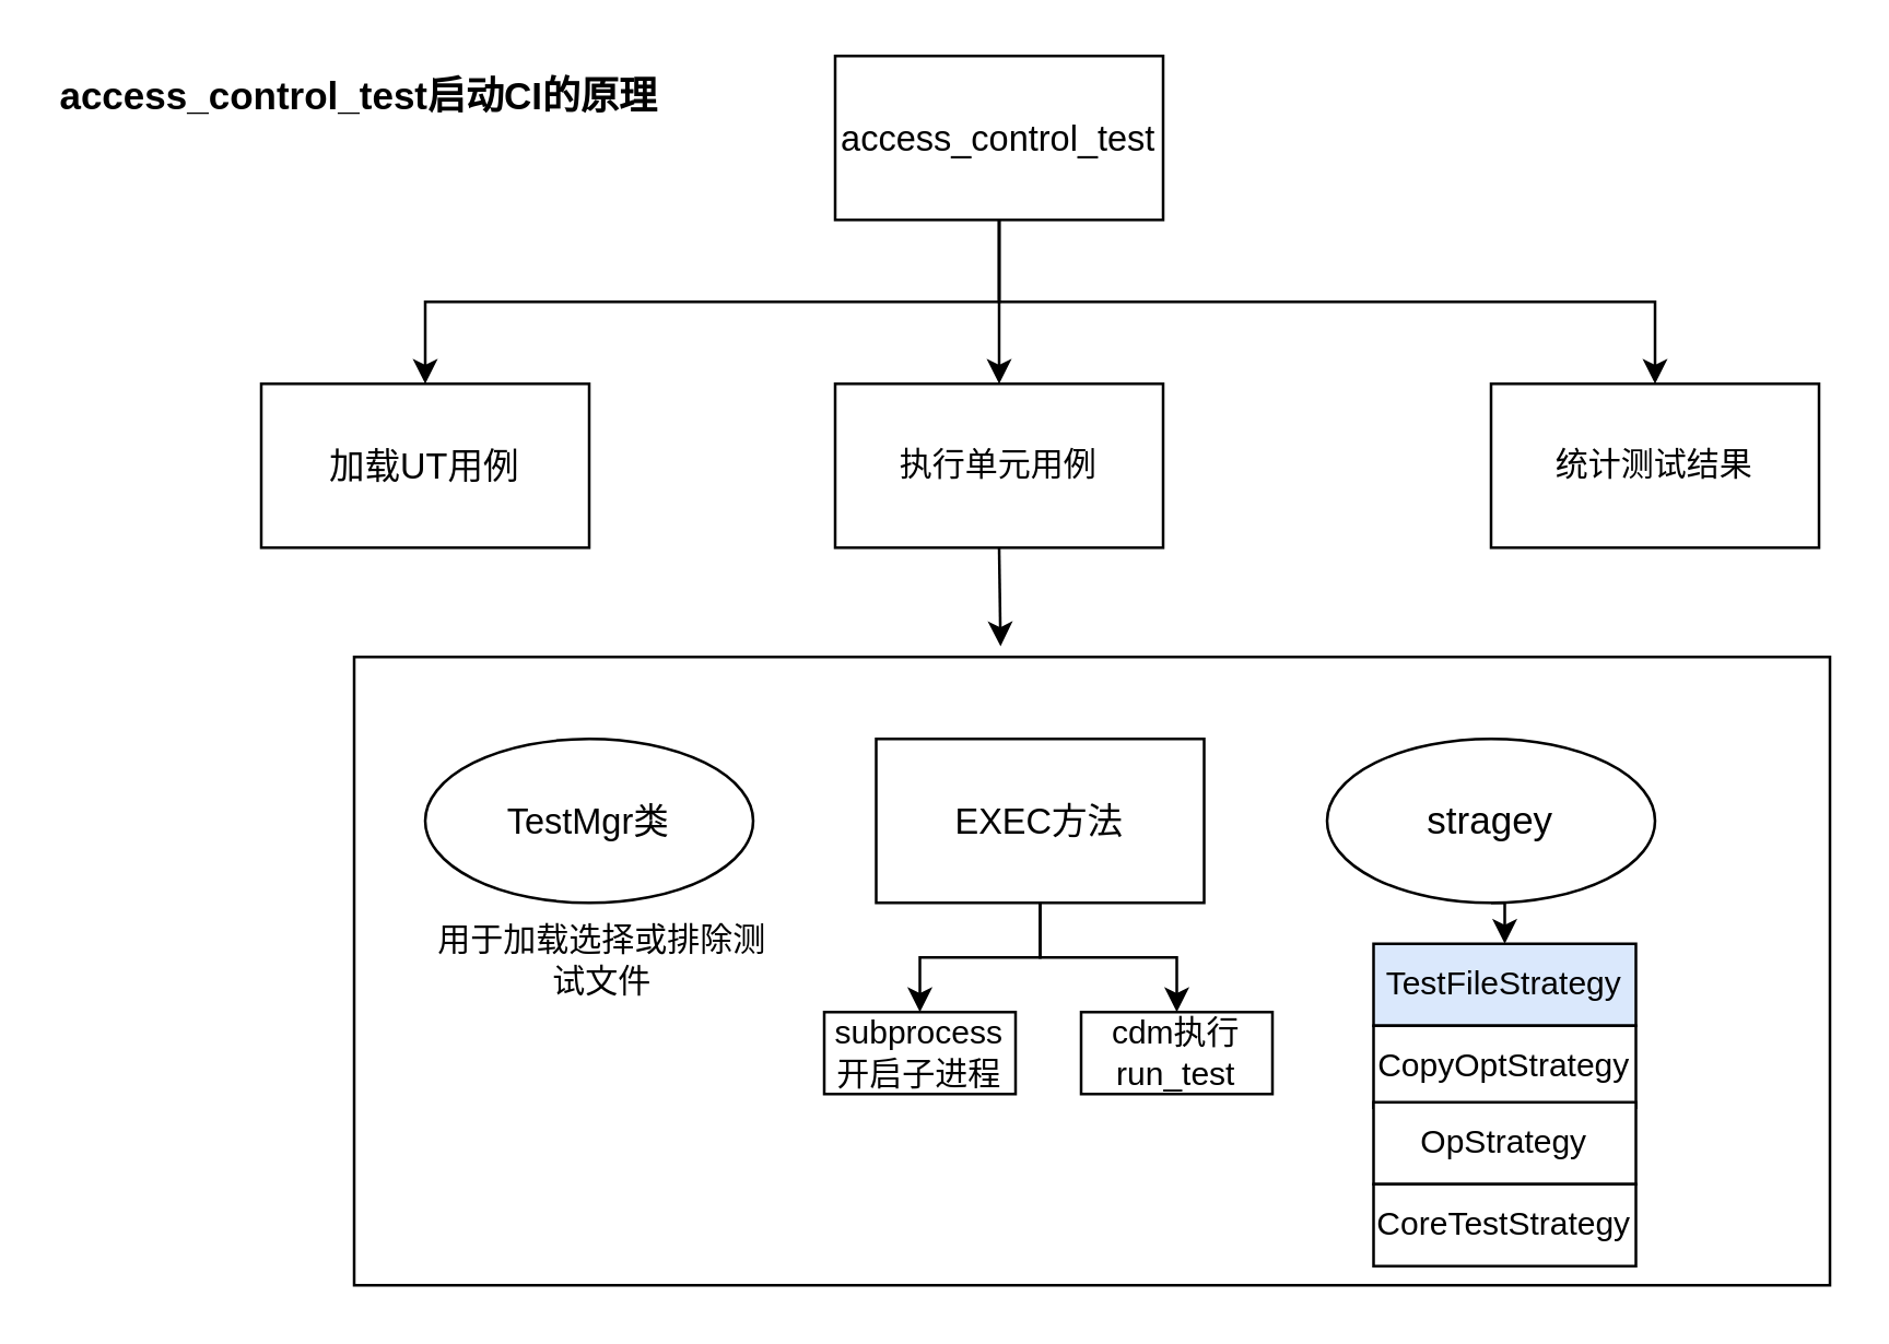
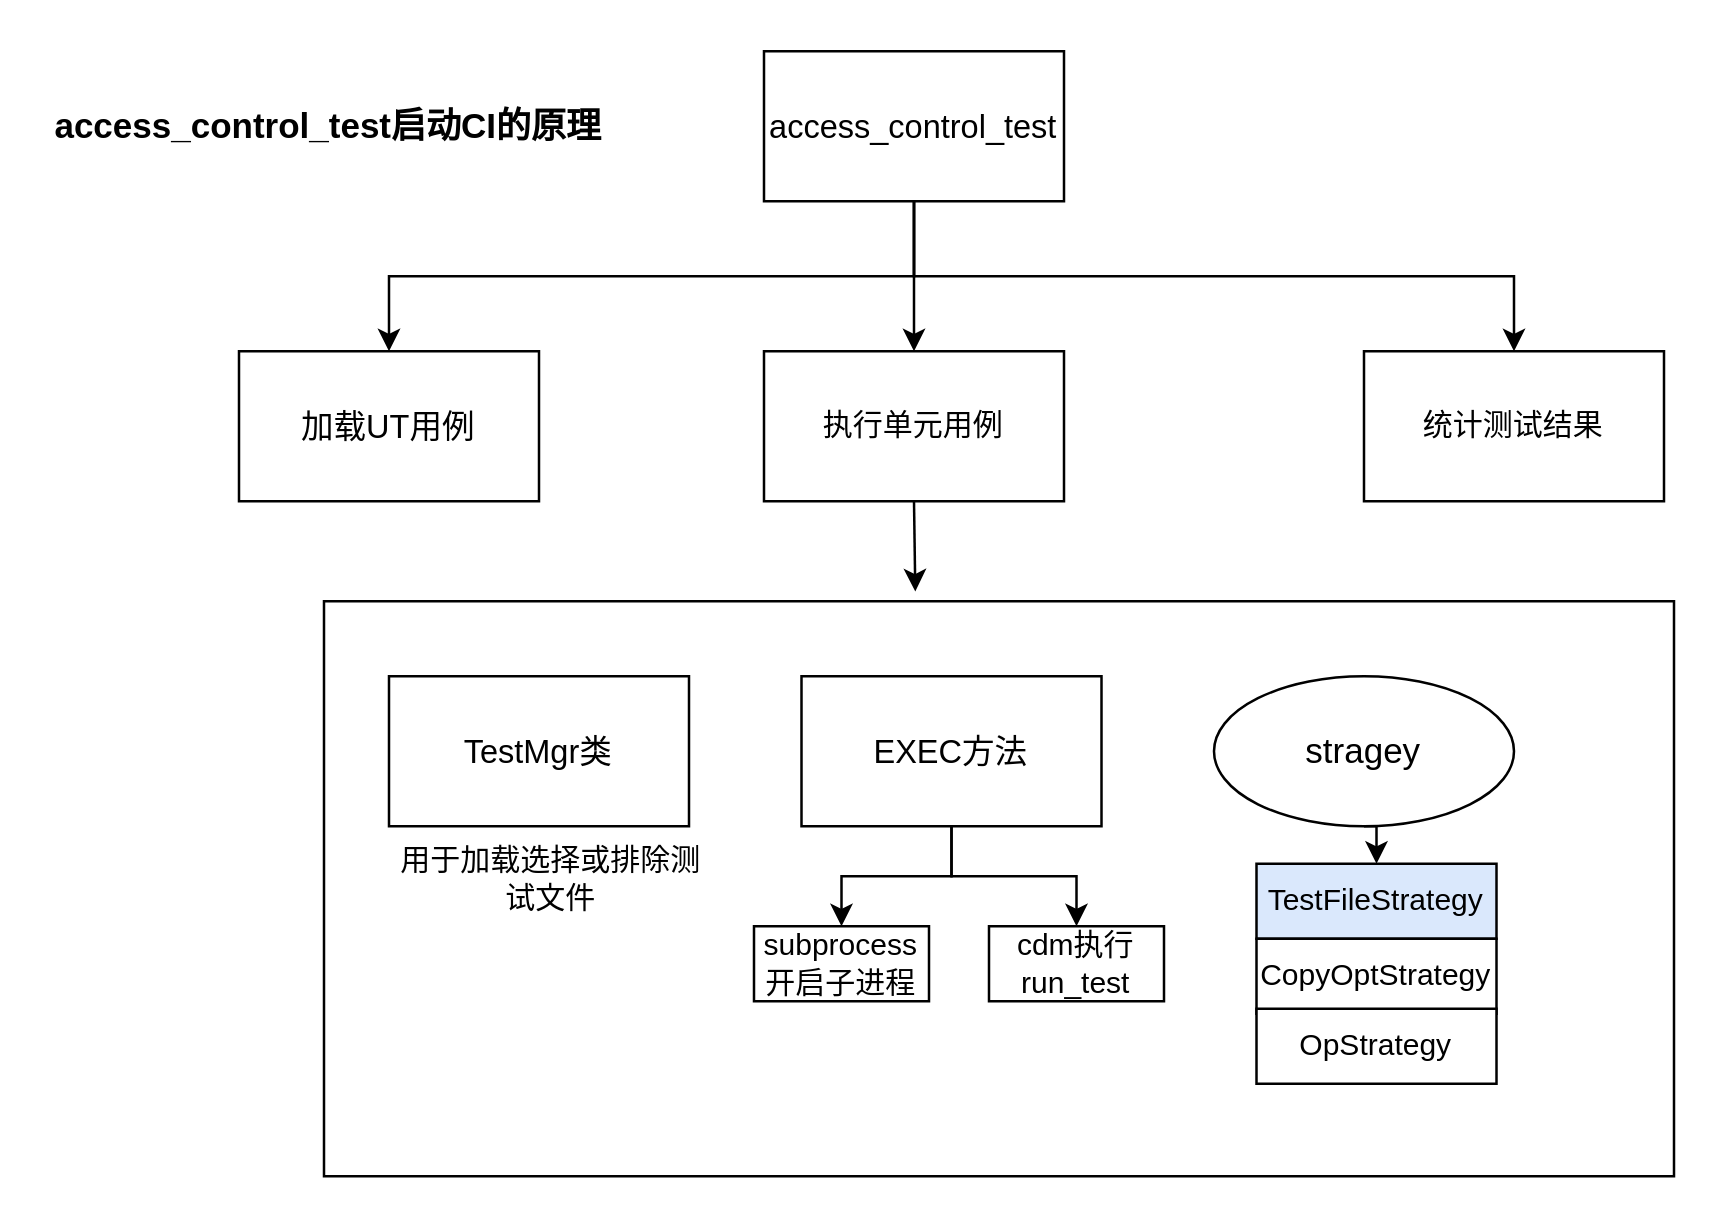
- <mxCell id="24" value="&lt;span style=&quot;font-size: 14px;&quot;&gt;access_control_test启动CI的原理&lt;/span&gt;" style="text;strokeColor=none;align=center;fillColor=none;html=1;verticalAlign=middle;whiteSpace=wrap;rounded=0;fontStyle=1;fontSize=14;" vertex="1" parent="1"><mxGeometry x="20" y="20" width="222" height="30" as="geometry" /></mxCell>
+ <mxCell id="24" value="&lt;span style=&quot;font-size: 14px;&quot;&gt;access_control_test启动CI的原理&lt;/span&gt;" style="text;strokeColor=none;align=center;fillColor=none;html=1;verticalAlign=middle;whiteSpace=wrap;rounded=0;fontStyle=1;fontSize=14;" vertex="1" parent="1"><mxGeometry x="20" y="35" width="222" height="30" as="geometry" /></mxCell>
- <mxCell id="11" value="TestMgr类" style="ellipse;whiteSpace=wrap;html=1;fontSize=13;" vertex="1" parent="1"><mxGeometry x="155" y="270" width="120" height="60" as="geometry" /></mxCell>
+ <mxCell id="11" value="TestMgr类" style="rounded=0;whiteSpace=wrap;html=1;fontSize=13;" vertex="1" parent="1"><mxGeometry x="155" y="270" width="120" height="60" as="geometry" /></mxCell>
- <mxCell id="23" value="&lt;div style=&quot;line-height: 19px;&quot;&gt;&lt;div style=&quot;line-height: 19px;&quot;&gt;&lt;div style=&quot;line-height: 19px;&quot;&gt;&lt;div style=&quot;line-height: 19px;&quot;&gt;CoreTestStrategy&lt;/div&gt;&lt;/div&gt;&lt;/div&gt;&lt;/div&gt;" style="rounded=0;whiteSpace=wrap;html=1;" vertex="1" parent="1"><mxGeometry x="502" y="433" width="96" height="30" as="geometry" /></mxCell>
